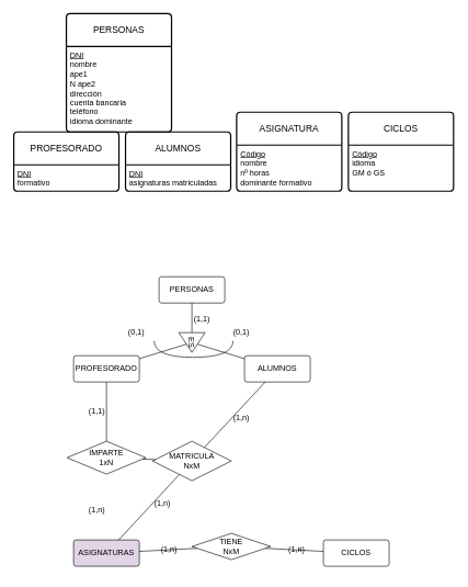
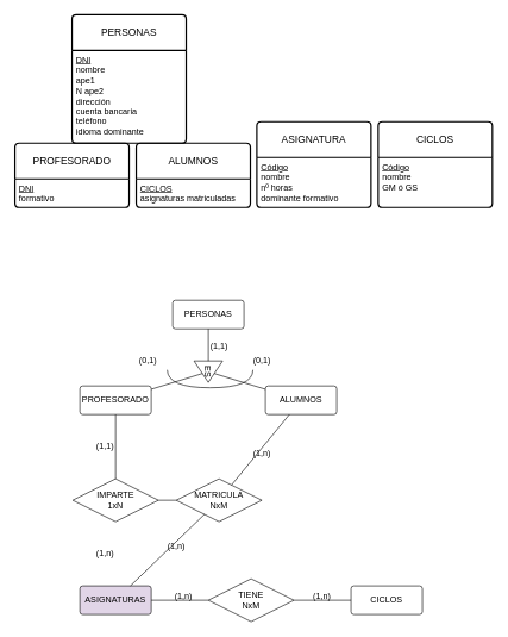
- <mxCell id="9" value="&lt;u&gt;Código&lt;br&gt;&lt;/u&gt;idioma&lt;br&gt;GM ó GS" style="align=left;strokeColor=none;fillColor=none;spacingLeft=4;fontSize=12;verticalAlign=top;resizable=0;rotatable=0;part=1;html=1;" parent="8" vertex="1"><mxGeometry y="50" width="160" height="70" as="geometry" /></mxCell>
+ <mxCell id="9" value="&lt;u&gt;Código&lt;br&gt;&lt;/u&gt;nombre&lt;br&gt;GM ó GS" style="align=left;strokeColor=none;fillColor=none;spacingLeft=4;fontSize=12;verticalAlign=top;resizable=0;rotatable=0;part=1;html=1;" parent="8" vertex="1"><mxGeometry y="50" width="160" height="70" as="geometry" /></mxCell>
- <mxCell id="5" value="&lt;u&gt;DNI&lt;/u&gt;&lt;br style=&quot;border-color: var(--border-color);&quot;&gt;asignaturas matriculadas" style="align=left;strokeColor=none;fillColor=none;spacingLeft=4;fontSize=12;verticalAlign=top;resizable=0;rotatable=0;part=1;html=1;" parent="4" vertex="1"><mxGeometry y="50" width="160" height="40" as="geometry" /></mxCell>
+ <mxCell id="5" value="&lt;u&gt;CICLOS&lt;/u&gt;&lt;br style=&quot;border-color: var(--border-color);&quot;&gt;asignaturas matriculadas" style="align=left;strokeColor=none;fillColor=none;spacingLeft=4;fontSize=12;verticalAlign=top;resizable=0;rotatable=0;part=1;html=1;" parent="4" vertex="1"><mxGeometry y="50" width="160" height="40" as="geometry" /></mxCell>
- <mxCell id="14" value="IMPARTE&lt;br&gt;1xN" style="shape=rhombus;perimeter=rhombusPerimeter;whiteSpace=wrap;html=1;align=center;" parent="1" vertex="1"><mxGeometry x="101" y="670" width="120" height="50" as="geometry" /></mxCell>
+ <mxCell id="14" value="IMPARTE&lt;br&gt;1xN" style="shape=rhombus;perimeter=rhombusPerimeter;whiteSpace=wrap;html=1;align=center;" parent="1" vertex="1"><mxGeometry x="101" y="670" width="120" height="60" as="geometry" /></mxCell>
- <mxCell id="16" value="MATRICULA&lt;br&gt;NxM" style="shape=rhombus;perimeter=rhombusPerimeter;whiteSpace=wrap;html=1;align=center;" parent="1" vertex="1"><mxGeometry x="231" y="670" width="120" height="60" as="geometry" /></mxCell>
+ <mxCell id="16" value="MATRICULA&lt;br&gt;NxM" style="shape=rhombus;perimeter=rhombusPerimeter;whiteSpace=wrap;html=1;align=center;" parent="1" vertex="1"><mxGeometry x="246" y="670" width="120" height="60" as="geometry" /></mxCell>
- <mxCell id="15" value="TIENE&lt;br&gt;NxM" style="shape=rhombus;perimeter=rhombusPerimeter;whiteSpace=wrap;html=1;align=center;" parent="1" vertex="1"><mxGeometry x="291" y="810" width="120" height="40" as="geometry" /></mxCell>
+ <mxCell id="15" value="TIENE&lt;br&gt;NxM" style="shape=rhombus;perimeter=rhombusPerimeter;whiteSpace=wrap;html=1;align=center;" parent="1" vertex="1"><mxGeometry x="291" y="810" width="120" height="60" as="geometry" /></mxCell>
